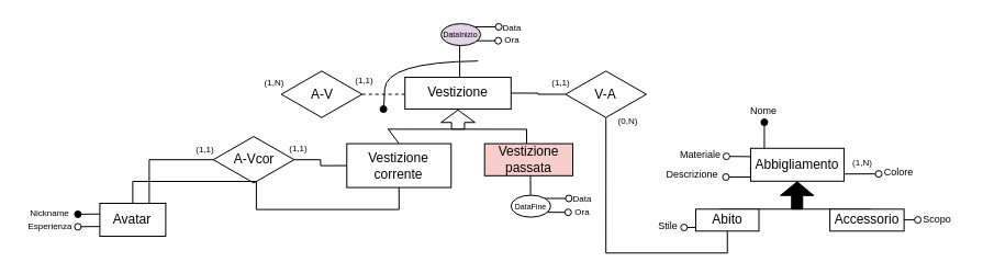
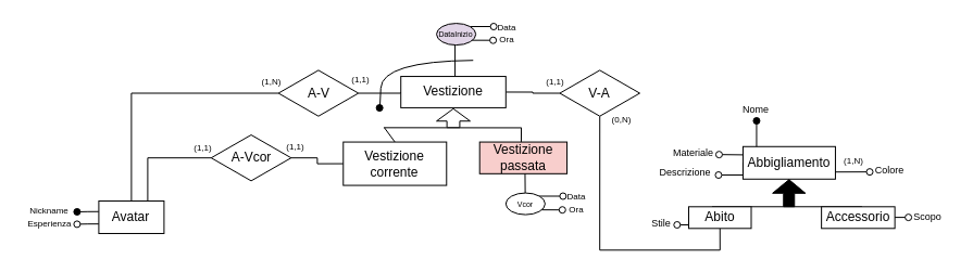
- <mxCell id="36" style="edgeStyle=orthogonalEdgeStyle;rounded=0;orthogonalLoop=1;jettySize=auto;html=1;exitX=1;exitY=0.5;exitDx=0;exitDy=0;entryX=0;entryY=0.5;entryDx=0;entryDy=0;endArrow=none;endFill=0;dashed=1;" parent="1" source="37" target="53" edge="1"><mxGeometry relative="1" as="geometry" /></mxCell>
+ <mxCell id="36" style="edgeStyle=orthogonalEdgeStyle;rounded=0;orthogonalLoop=1;jettySize=auto;html=1;exitX=1;exitY=0.5;exitDx=0;exitDy=0;entryX=0;entryY=0.5;entryDx=0;entryDy=0;endArrow=none;endFill=0;" parent="1" source="37" target="53" edge="1"><mxGeometry relative="1" as="geometry" /></mxCell>
- <mxCell id="59" value="&lt;p style=&quot;line-height: 110%;&quot;&gt;&lt;font style=&quot;font-size: 7px;&quot;&gt;DataFine&lt;/font&gt;&lt;/p&gt;" style="ellipse;whiteSpace=wrap;html=1;" parent="1" vertex="1"><mxGeometry x="464.8" y="177.58" width="36.12" height="20" as="geometry" /></mxCell>
+ <mxCell id="59" value="&lt;p style=&quot;line-height: 110%;&quot;&gt;&lt;font style=&quot;font-size: 7px;&quot;&gt;Vcor&lt;/font&gt;&lt;/p&gt;" style="ellipse;whiteSpace=wrap;html=1;" parent="1" vertex="1"><mxGeometry x="464.8" y="177.58" width="36.12" height="20" as="geometry" /></mxCell>
- <mxCell id="44" style="edgeStyle=orthogonalEdgeStyle;rounded=0;orthogonalLoop=1;jettySize=auto;html=1;exitX=0.5;exitY=0;exitDx=0;exitDy=0;endArrow=none;endFill=0;" parent="1" source="46" target="41" edge="1"><mxGeometry relative="1" as="geometry" /></mxCell>
+ <mxCell id="44" style="edgeStyle=orthogonalEdgeStyle;rounded=0;orthogonalLoop=1;jettySize=auto;html=1;exitX=0.5;exitY=0;exitDx=0;exitDy=0;entryX=0;entryY=0.5;entryDx=0;entryDy=0;endArrow=none;endFill=0;" parent="1" source="46" target="37" edge="1"><mxGeometry relative="1" as="geometry" /></mxCell>
